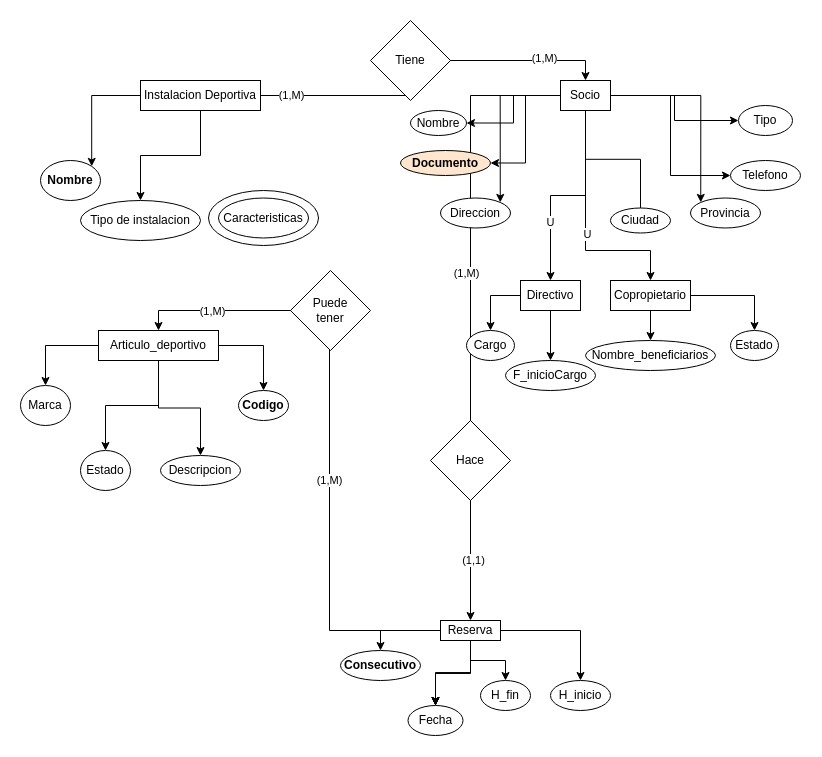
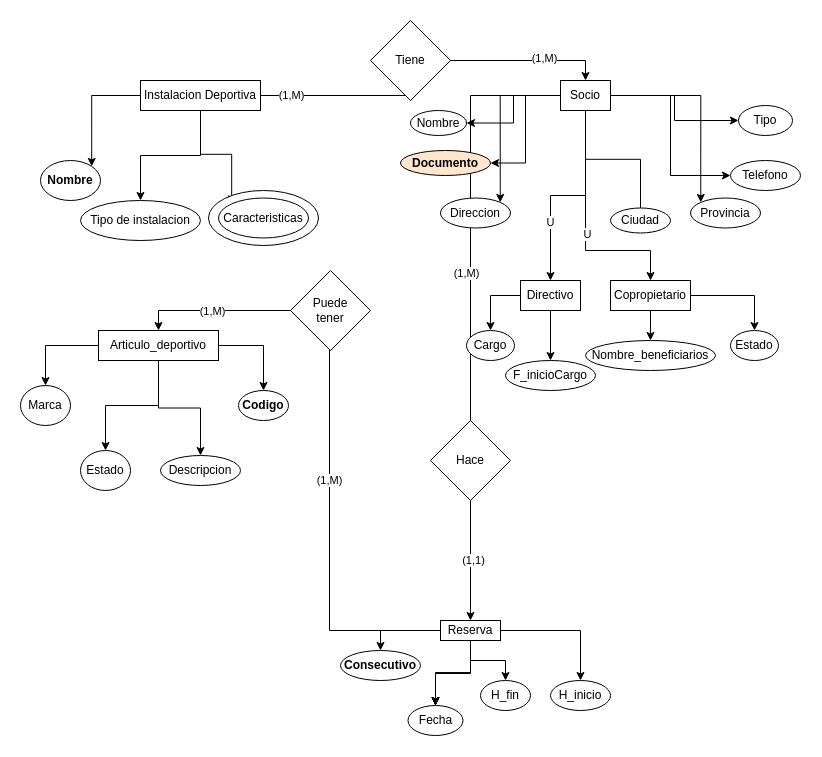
+ <mxCell id="4" style="edgeStyle=orthogonalEdgeStyle;rounded=0;orthogonalLoop=1;jettySize=auto;html=1;entryX=0;entryY=0;entryDx=0;entryDy=0;" edge="1" parent="1" source="8" target="12"><mxGeometry relative="1" as="geometry" /></mxCell>
